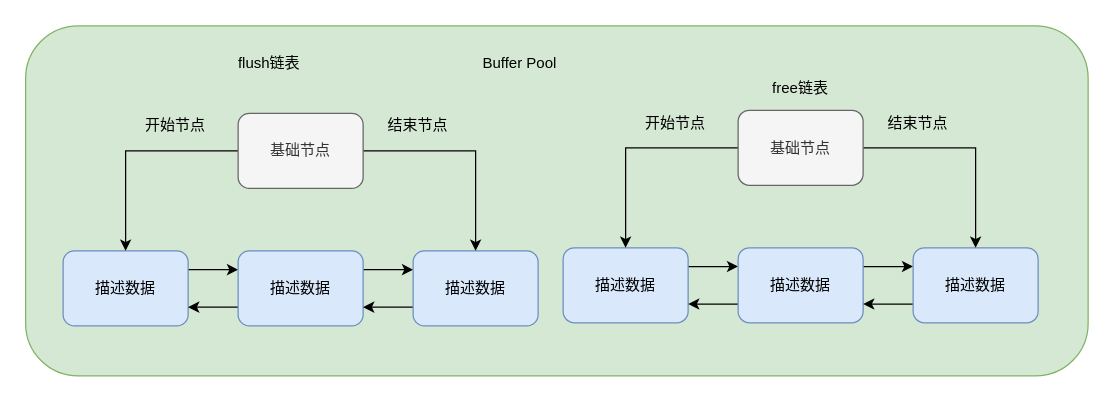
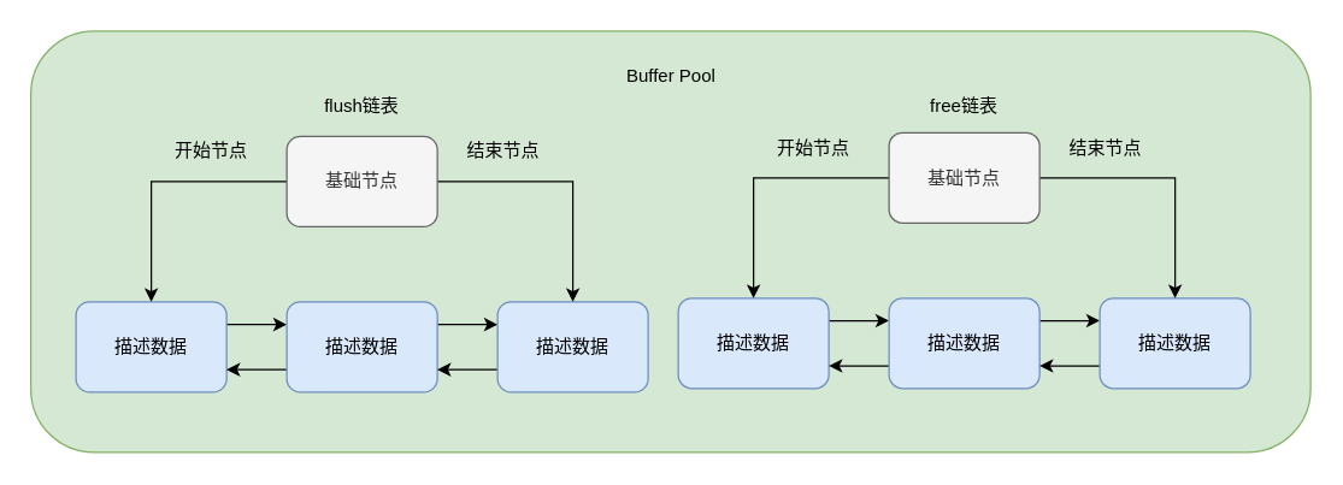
- <mxCell id="28" value="flush链表" style="text;html=1;strokeColor=none;fillColor=none;align=center;verticalAlign=middle;whiteSpace=wrap;rounded=0;" vertex="1" parent="1"><mxGeometry x="180" y="40" width="70" height="20" as="geometry" /></mxCell>
+ <mxCell id="28" value="flush链表" style="text;html=1;strokeColor=none;fillColor=none;align=center;verticalAlign=middle;whiteSpace=wrap;rounded=0;" vertex="1" parent="1"><mxGeometry x="205" y="60" width="70" height="20" as="geometry" /></mxCell>
- <mxCell id="29" value="Buffer Pool" style="text;html=1;strokeColor=none;fillColor=none;align=center;verticalAlign=middle;whiteSpace=wrap;rounded=0;" vertex="1" parent="1"><mxGeometry x="367.5" y="40" width="95" height="20" as="geometry" /></mxCell>
+ <mxCell id="29" value="Buffer Pool" style="text;html=1;strokeColor=none;fillColor=none;align=center;verticalAlign=middle;whiteSpace=wrap;rounded=0;" vertex="1" parent="1"><mxGeometry x="397.5" y="40" width="95" height="20" as="geometry" /></mxCell>
